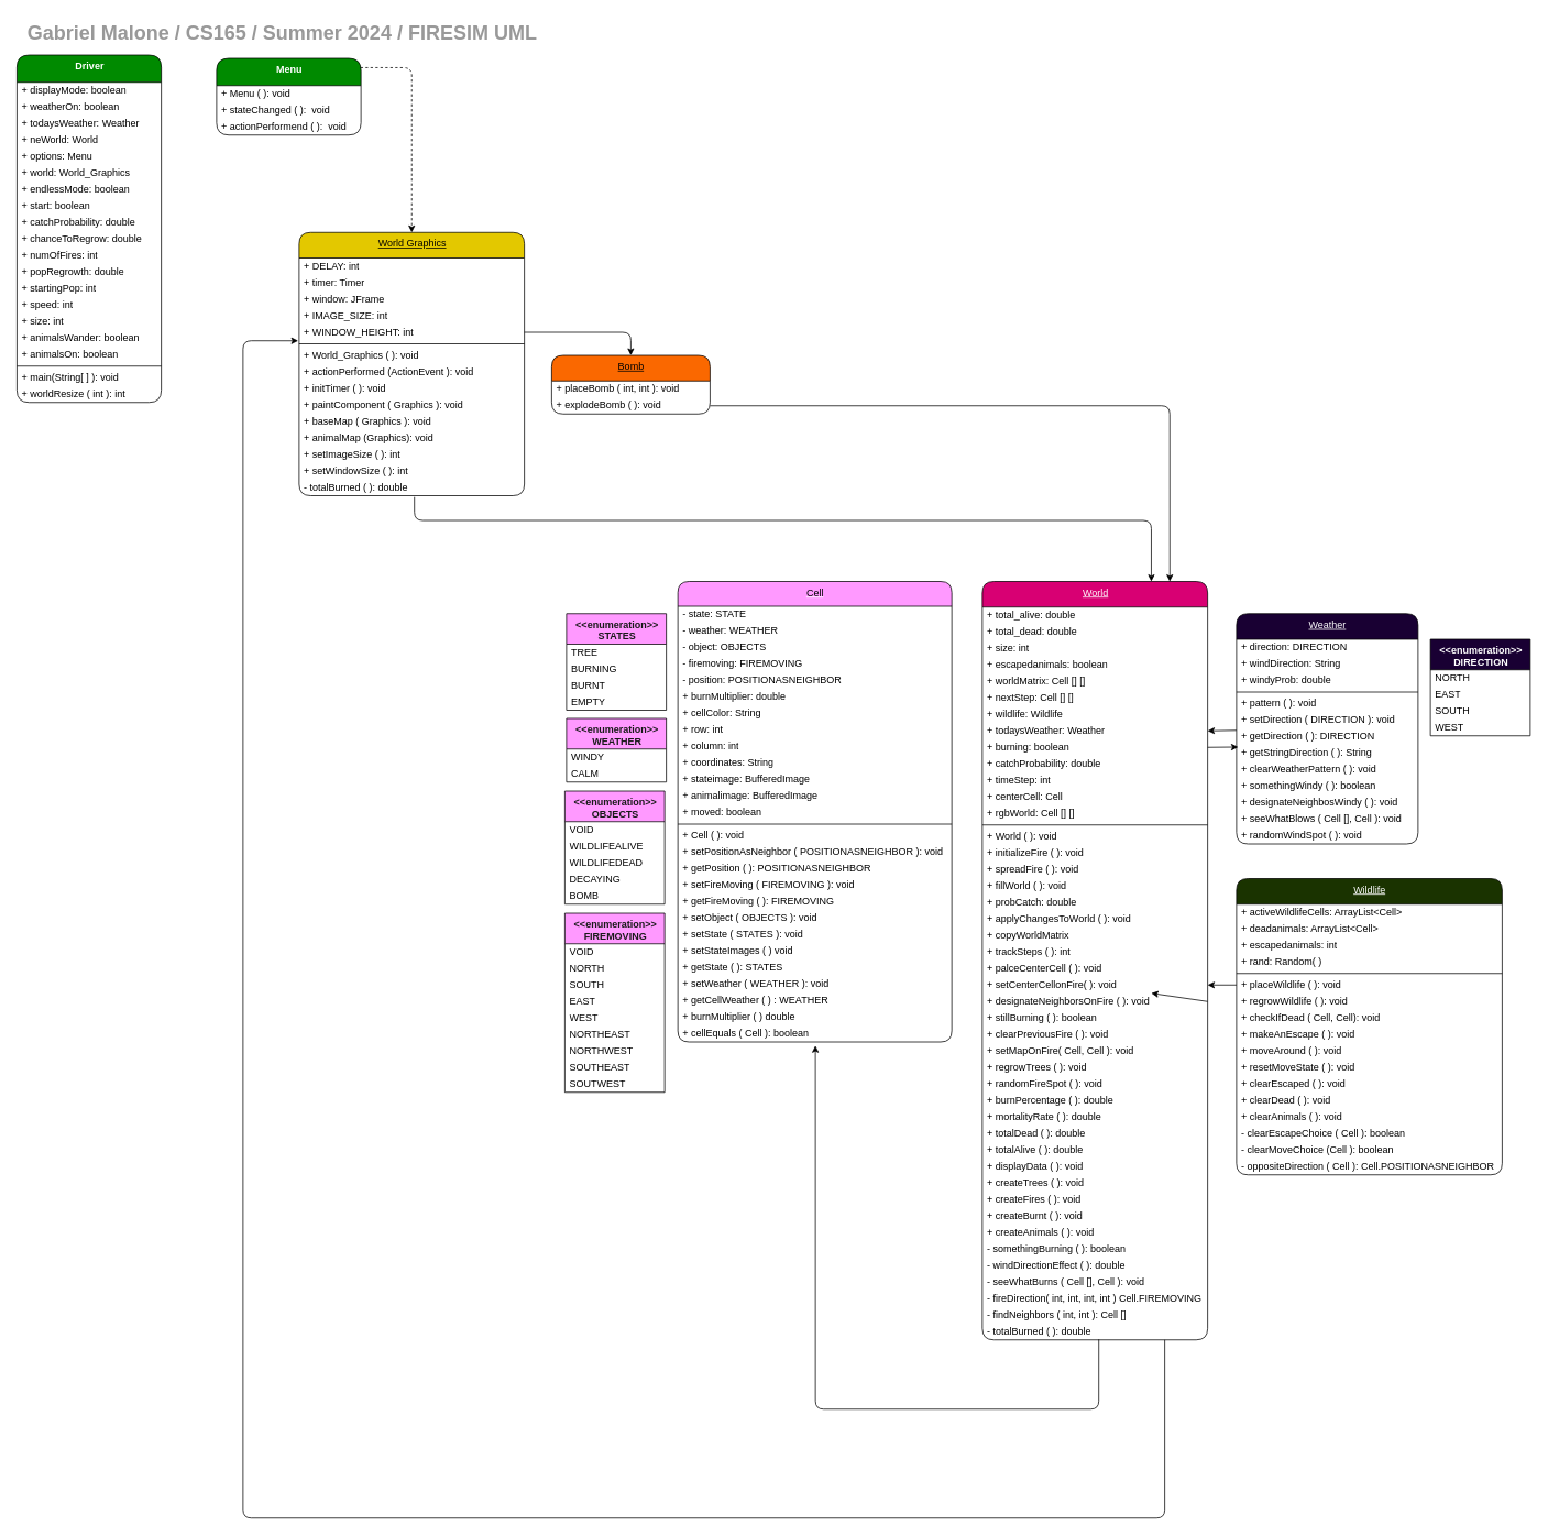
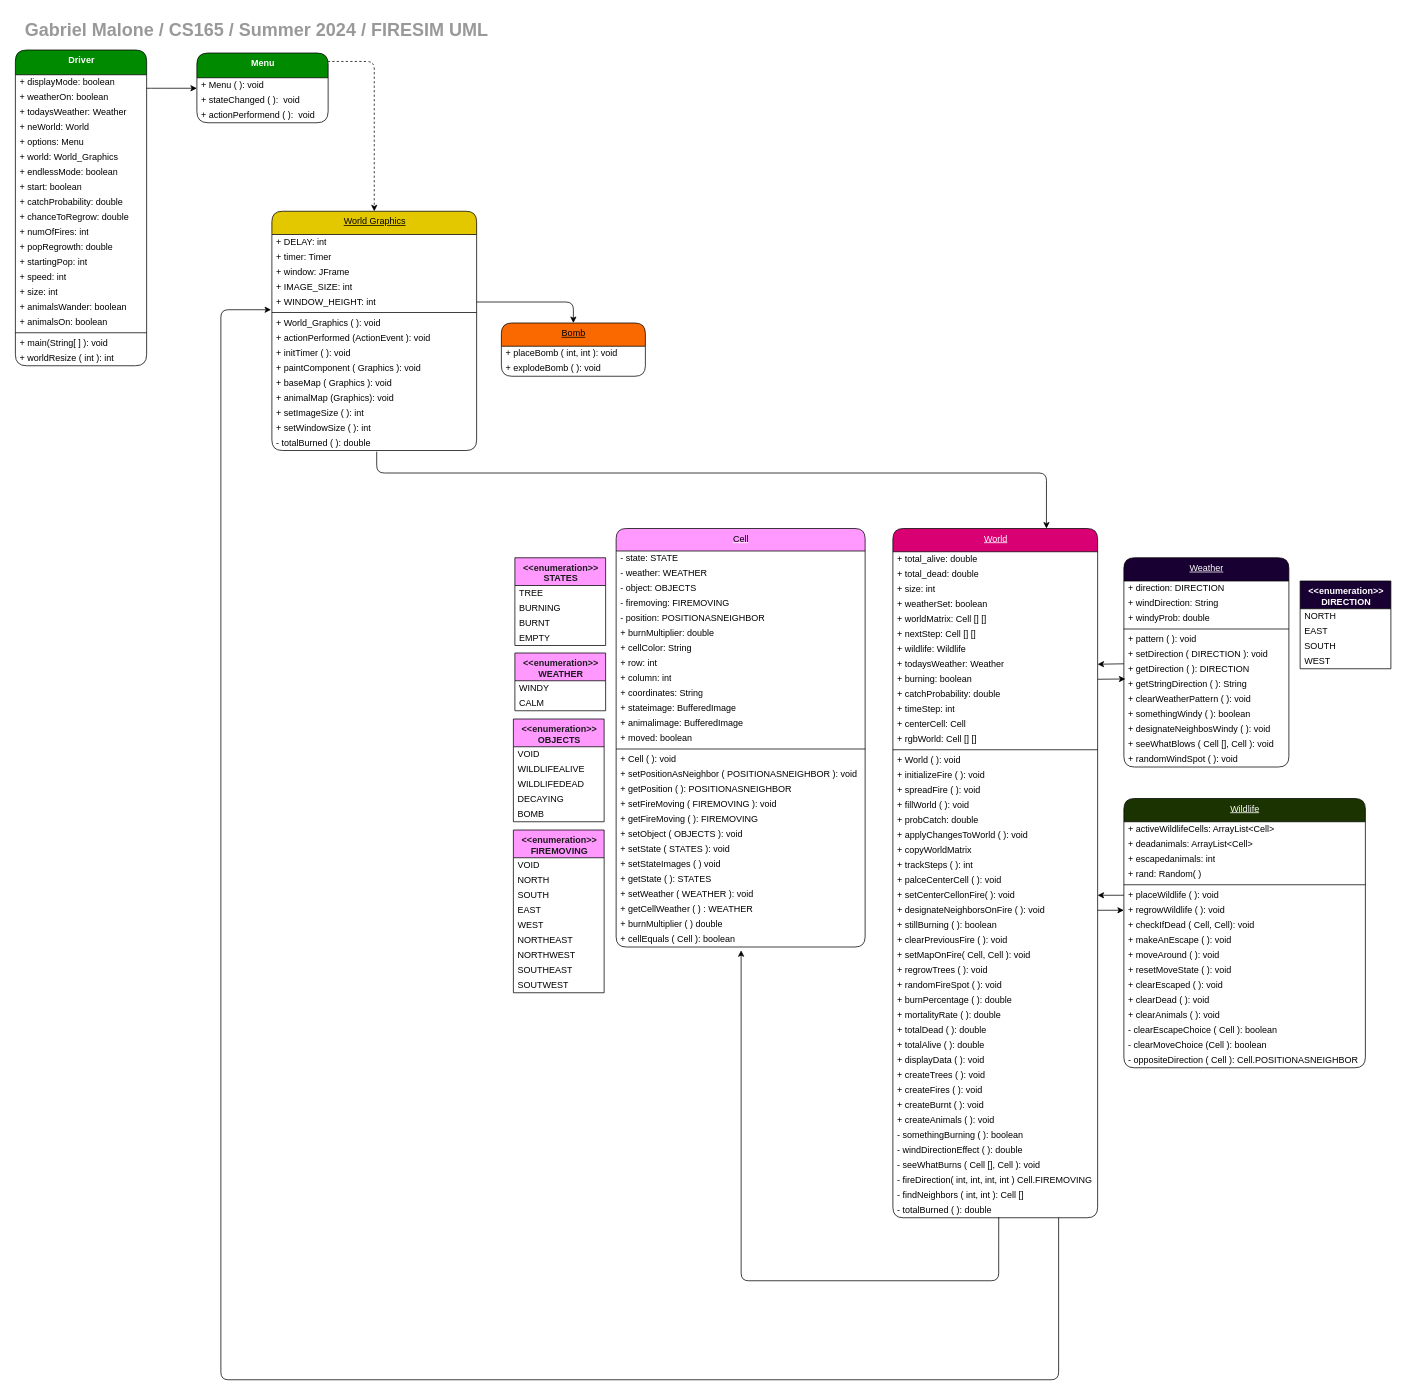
+ <mxCell id="2" style="edgeStyle=orthogonalEdgeStyle;html=1;strokeColor=default;elbow=vertical;" parent="1" source="3" target="25" edge="1"><mxGeometry relative="1" as="geometry"><Array as="points"><mxPoint x="208" y="117" /><mxPoint x="208" y="117" /></Array></mxGeometry></mxCell>
- <mxCell id="149" style="edgeStyle=orthogonalEdgeStyle;html=1;entryX=0.832;entryY=0;entryDx=0;entryDy=0;entryPerimeter=0;strokeColor=default;elbow=vertical;" parent="1" source="148" target="29" edge="1"><mxGeometry relative="1" as="geometry" /></mxCell>
- <mxCell id="33" value="+ escapedanimals: boolean" style="text;html=1;strokeColor=none;fillColor=none;align=left;verticalAlign=middle;spacingLeft=4;spacingRight=4;overflow=hidden;rotatable=0;points=[[0,0.5],[1,0.5]];portConstraint=eastwest;" parent="29" vertex="1"><mxGeometry y="91" width="273" height="20" as="geometry" /></mxCell>
+ <mxCell id="33" value="+ weatherSet: boolean" style="text;html=1;strokeColor=none;fillColor=none;align=left;verticalAlign=middle;spacingLeft=4;spacingRight=4;overflow=hidden;rotatable=0;points=[[0,0.5],[1,0.5]];portConstraint=eastwest;" parent="29" vertex="1"><mxGeometry y="91" width="273" height="20" as="geometry" /></mxCell>
- <mxCell id="191" style="edgeStyle=none;html=1;exitX=1;exitY=0.5;exitDx=0;exitDy=0;fontColor=#FFFFFF;" parent="1" source="54" target="53" edge="1"><mxGeometry relative="1" as="geometry" /></mxCell>
+ <mxCell id="191" style="edgeStyle=none;html=1;exitX=1;exitY=0.5;exitDx=0;exitDy=0;entryX=0;entryY=0.5;entryDx=0;entryDy=0;fontColor=#FFFFFF;" parent="1" source="54" target="173" edge="1"><mxGeometry relative="1" as="geometry" /></mxCell>
